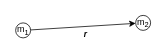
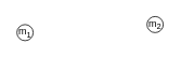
- <mxCell id="4" value="&lt;b&gt;&lt;i&gt;r&lt;/i&gt;&lt;/b&gt;" style="endArrow=classic;html=1;rounded=0;" edge="1" parent="1" source="2" target="3"><mxGeometry x="0.034" y="-10" width="50" height="50" relative="1" as="geometry"><mxPoint x="20" y="170" as="sourcePoint" /><mxPoint x="70" y="120" as="targetPoint" /><mxPoint as="offset" /></mxGeometry></mxCell>
